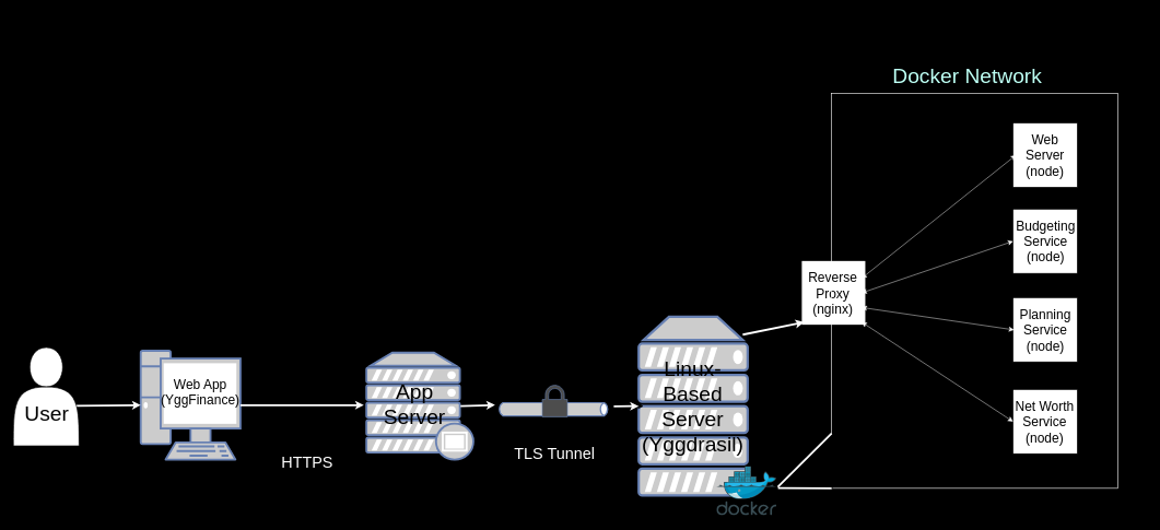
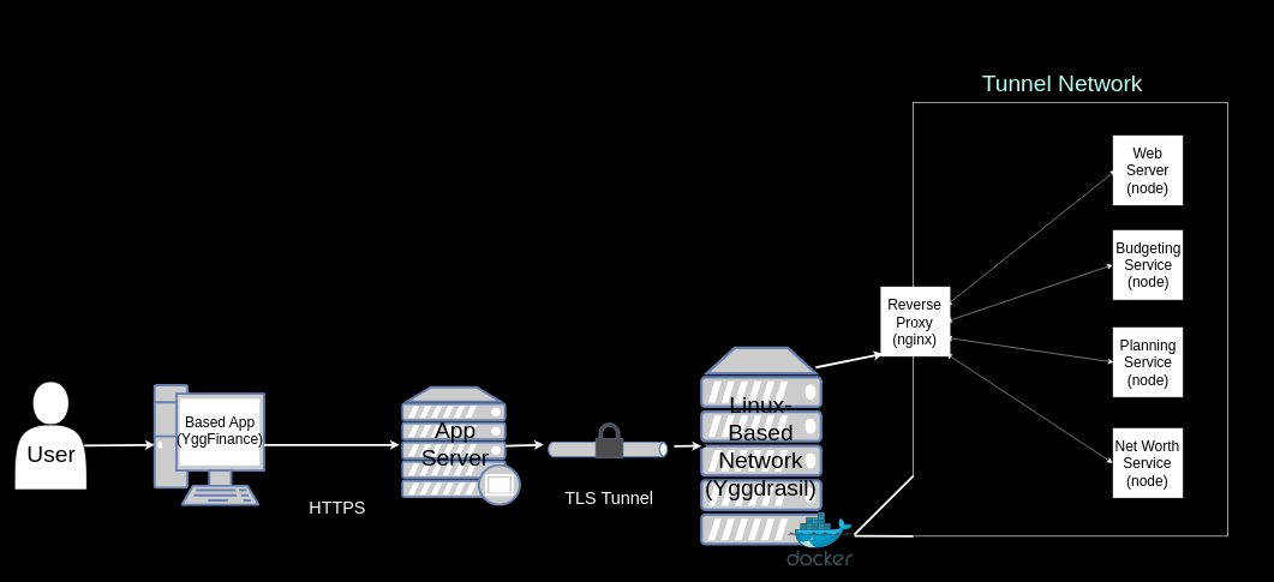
- <mxCell id="7" value="&lt;font color=&quot;#bdfff4&quot; style=&quot;font-size: 32px&quot;&gt;Docker Network&lt;/font&gt;" style="text;html=1;strokeColor=none;fillColor=none;align=center;verticalAlign=middle;whiteSpace=wrap;rounded=0;fontSize=20;" parent="3" vertex="1"><mxGeometry x="-51" y="75.0" width="543.5" height="42.65" as="geometry" /></mxCell>
+ <mxCell id="7" value="&lt;font color=&quot;#bdfff4&quot; style=&quot;font-size: 32px&quot;&gt;Tunnel Network&lt;/font&gt;" style="text;html=1;strokeColor=none;fillColor=none;align=center;verticalAlign=middle;whiteSpace=wrap;rounded=0;fontSize=20;" parent="3" vertex="1"><mxGeometry x="-51" y="75.0" width="543.5" height="42.65" as="geometry" /></mxCell>
- <mxCell id="25" value="&lt;font style=&quot;font-size: 20px;&quot;&gt;Web App&lt;br style=&quot;font-size: 20px;&quot;&gt;(YggFinance)&lt;br style=&quot;font-size: 20px;&quot;&gt;&lt;/font&gt;" style="text;html=1;strokeColor=none;fillColor=none;align=center;verticalAlign=middle;whiteSpace=wrap;rounded=0;fontSize=20;" parent="1" vertex="1"><mxGeometry x="232" y="552.3" width="146" height="89.5" as="geometry" /></mxCell>
+ <mxCell id="25" value="&lt;font style=&quot;font-size: 20px;&quot;&gt;Based App&lt;br style=&quot;font-size: 20px;&quot;&gt;(YggFinance)&lt;br style=&quot;font-size: 20px;&quot;&gt;&lt;/font&gt;" style="text;html=1;strokeColor=none;fillColor=none;align=center;verticalAlign=middle;whiteSpace=wrap;rounded=0;fontSize=20;" parent="1" vertex="1"><mxGeometry x="232" y="552.3" width="146" height="89.5" as="geometry" /></mxCell>
- <mxCell id="27" value="&lt;font style=&quot;font-size: 32px&quot;&gt;Linux-Based Server (Yggdrasil)&lt;/font&gt;" style="text;html=1;strokeColor=none;fillColor=none;align=center;verticalAlign=middle;whiteSpace=wrap;rounded=0;" parent="1" vertex="1"><mxGeometry x="980.39" y="509.74" width="151.21" height="218" as="geometry" /></mxCell>
+ <mxCell id="27" value="&lt;font style=&quot;font-size: 32px&quot;&gt;Linux-Based Network (Yggdrasil)&lt;/font&gt;" style="text;html=1;strokeColor=none;fillColor=none;align=center;verticalAlign=middle;whiteSpace=wrap;rounded=0;" parent="1" vertex="1"><mxGeometry x="980.39" y="509.74" width="151.21" height="218" as="geometry" /></mxCell>
